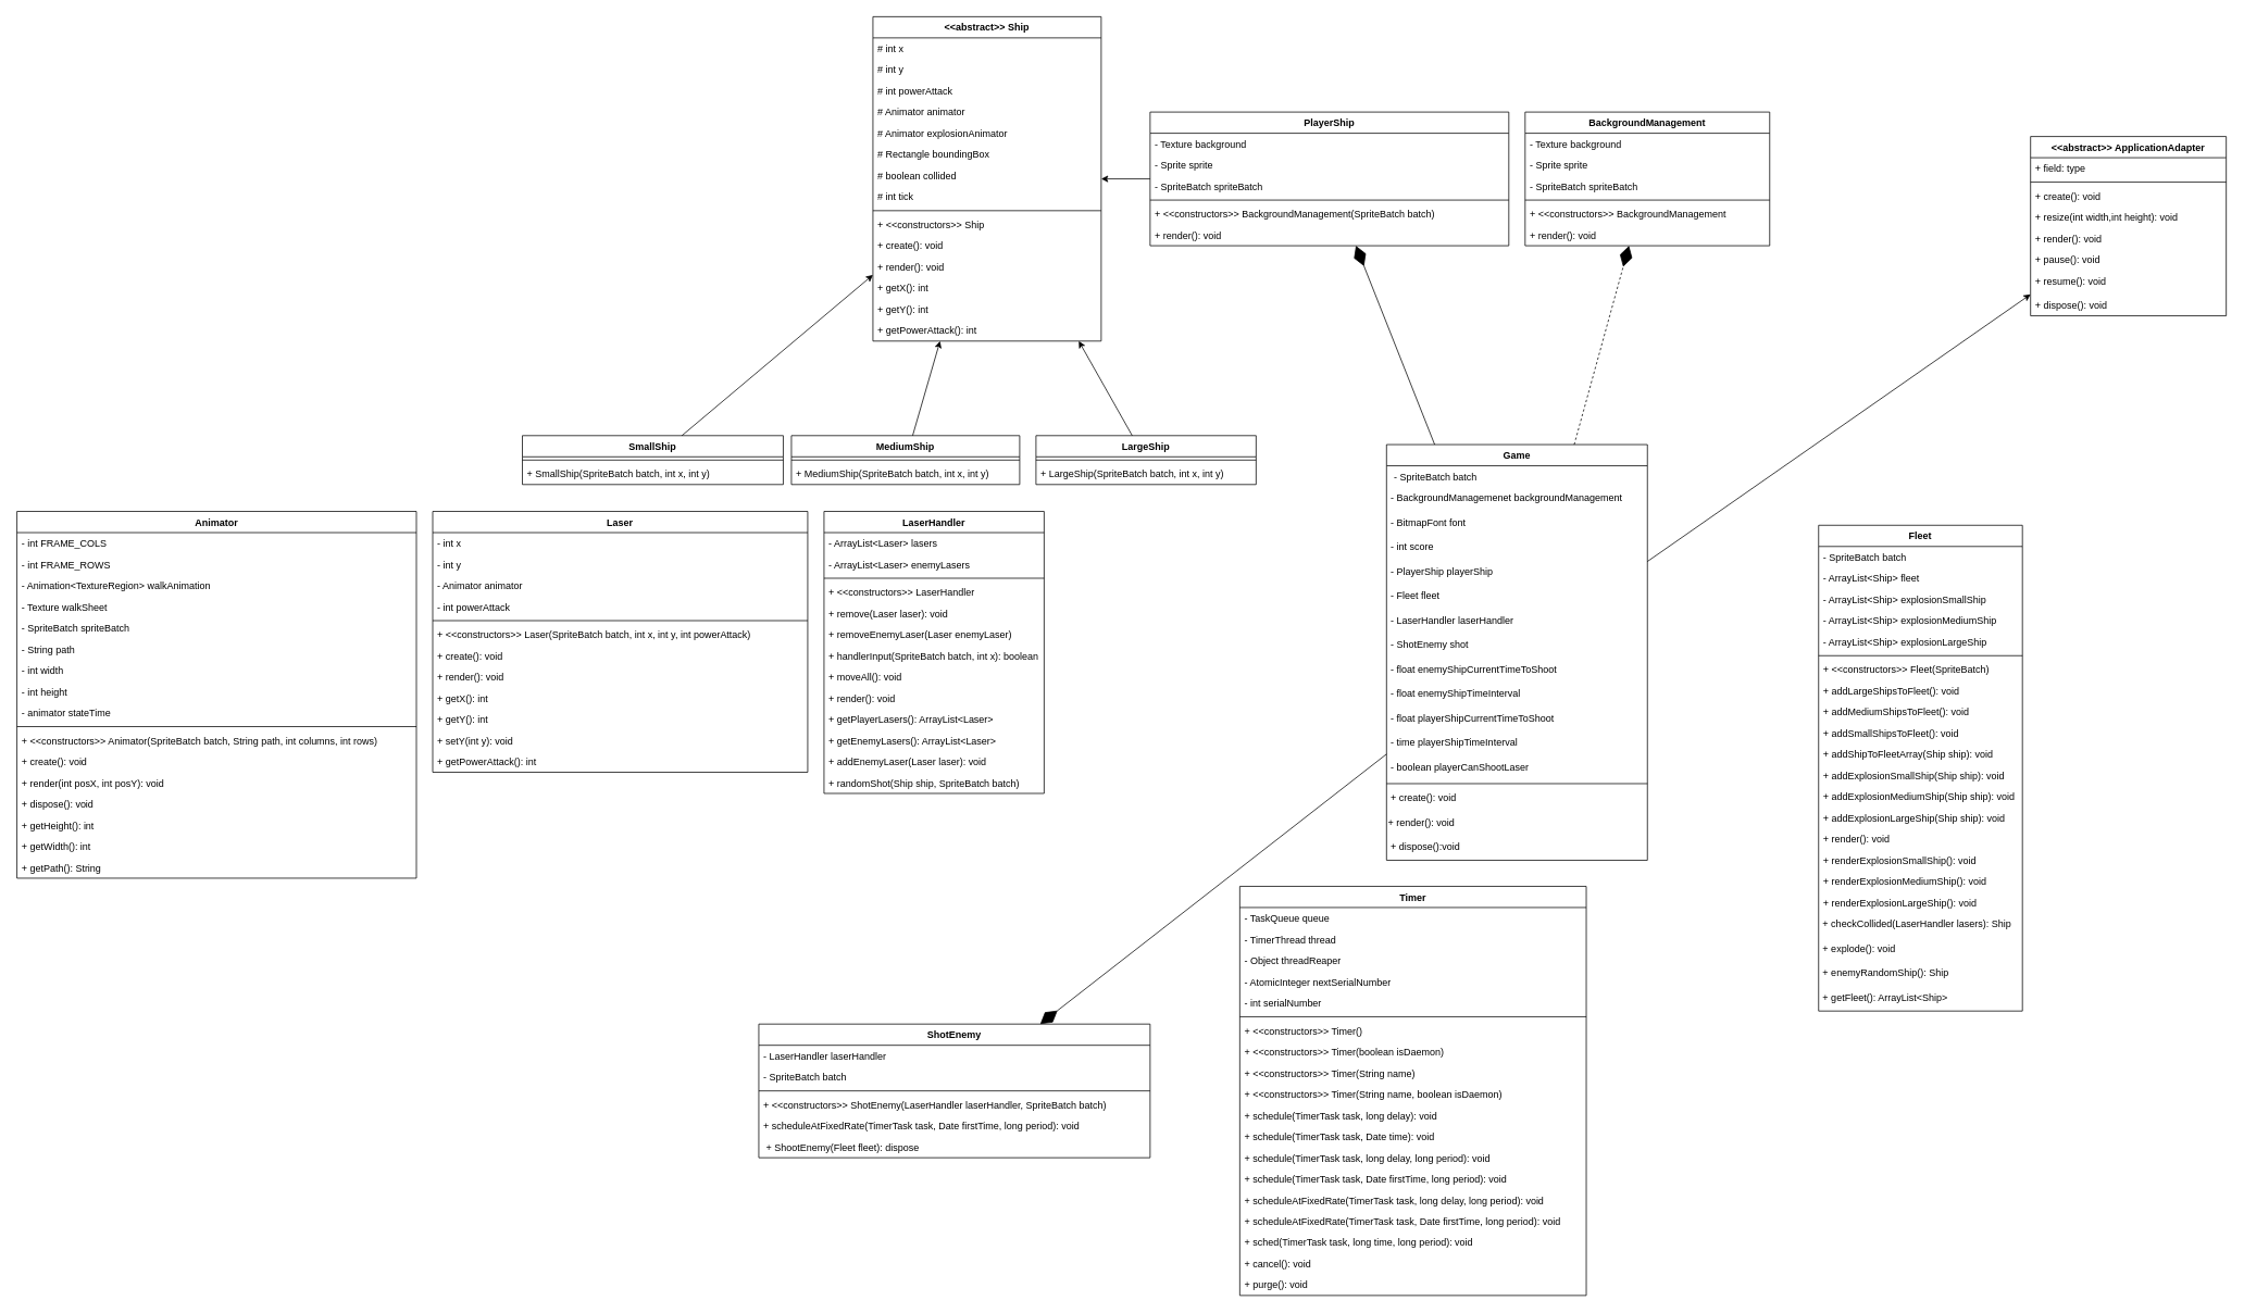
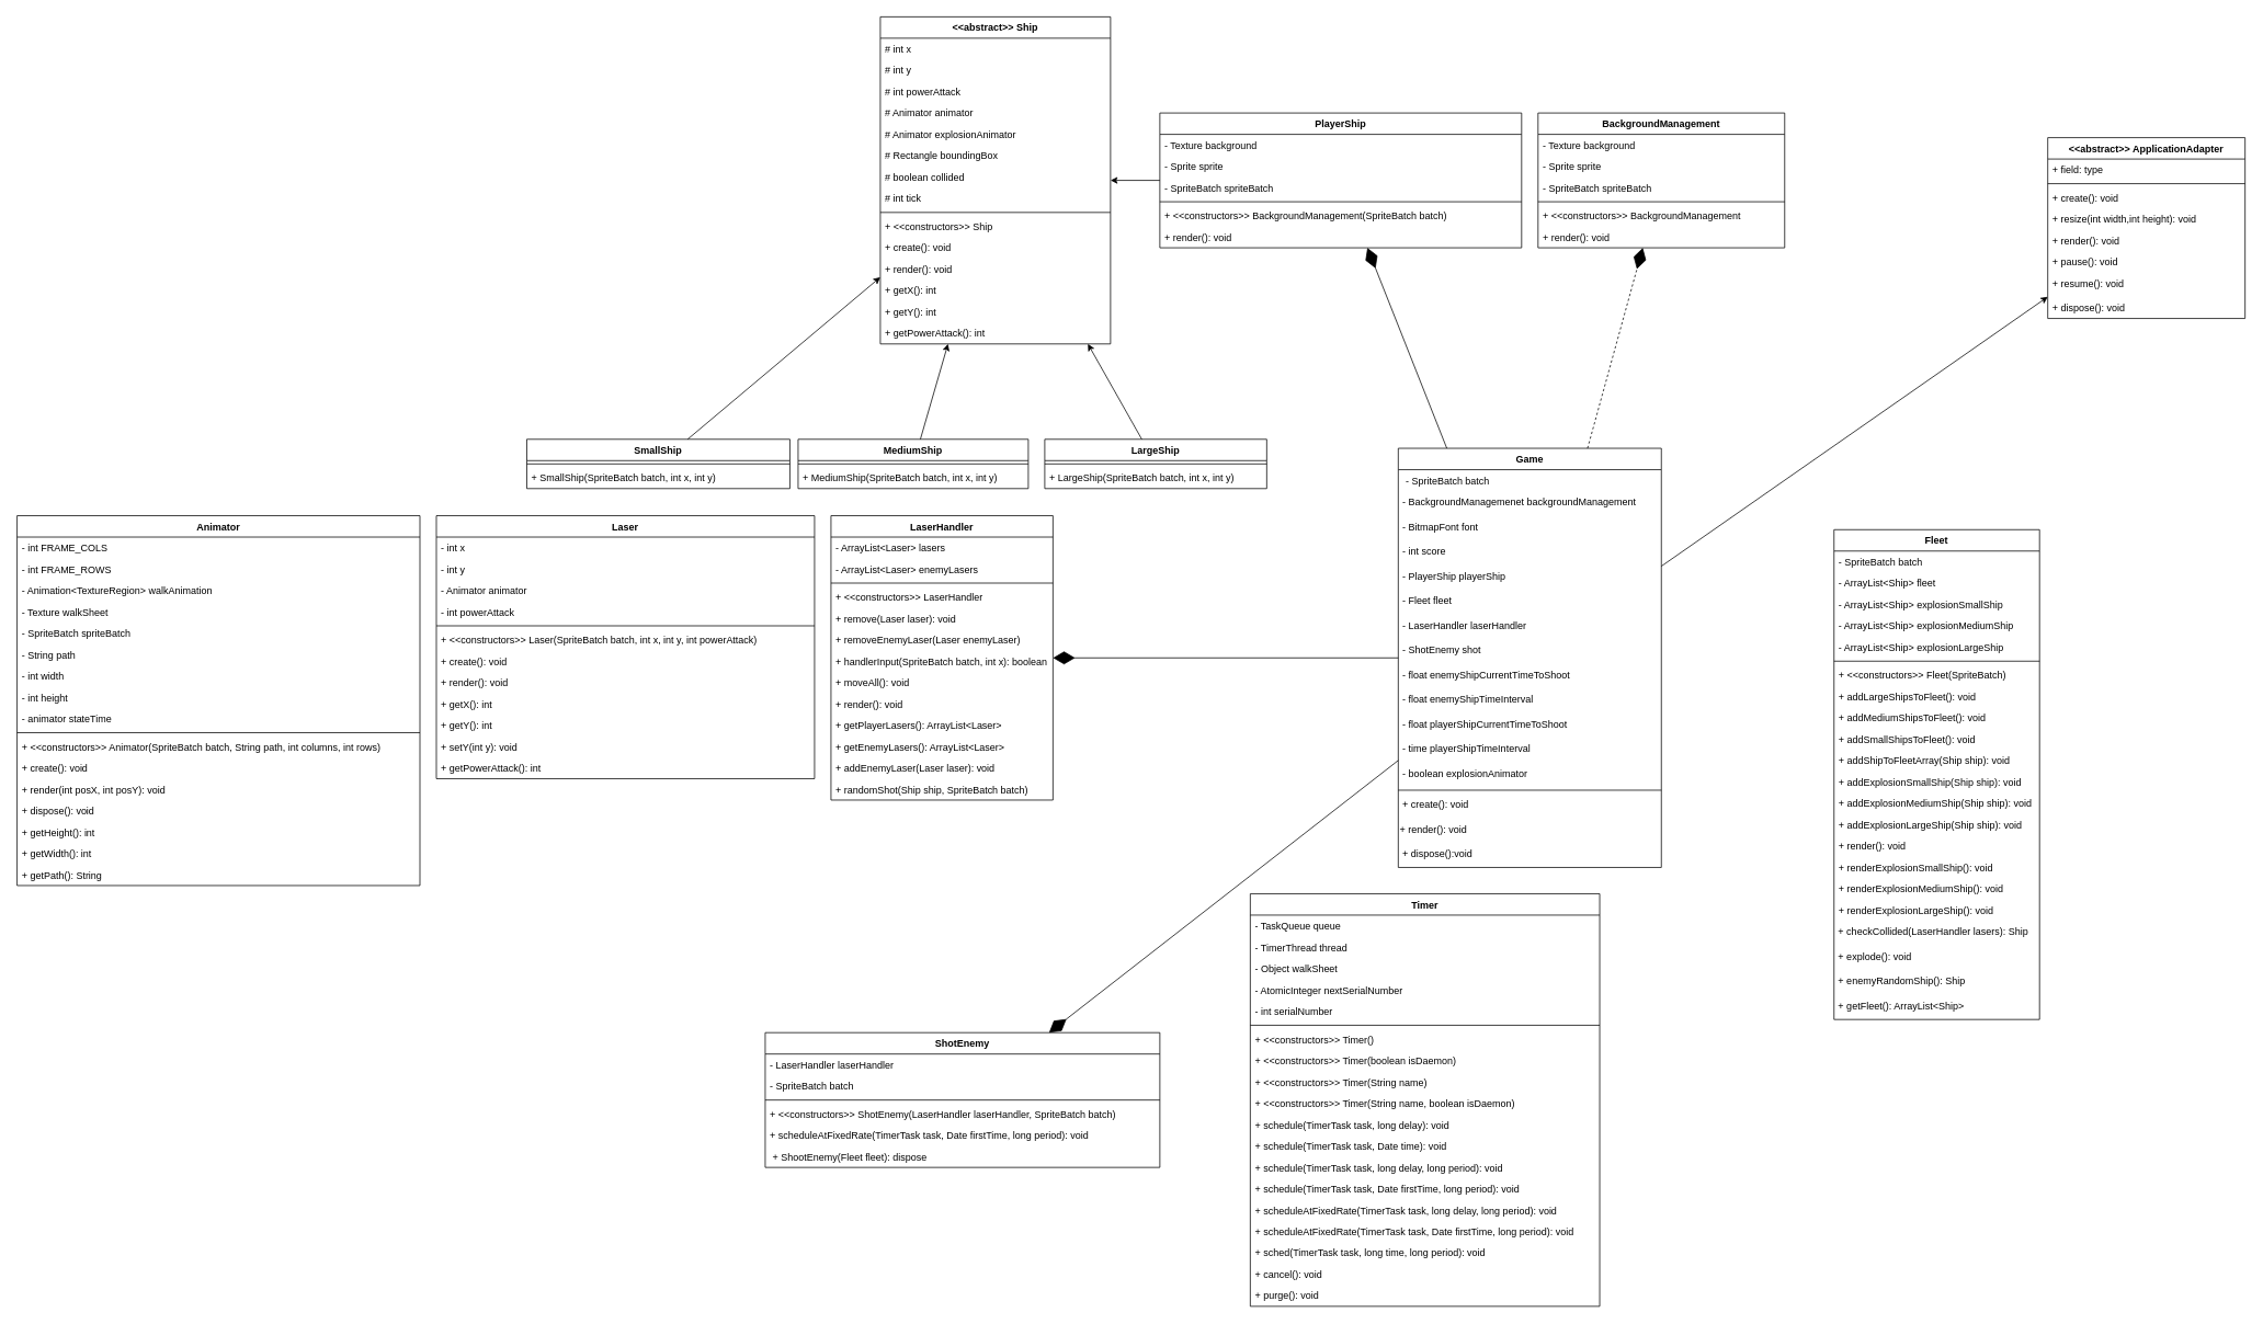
+ <mxCell id="169" value="" style="endArrow=diamondThin;endFill=1;endSize=24;html=1;fontSize=12;" edge="1" parent="1" source="140" target="61"><mxGeometry width="160" relative="1" as="geometry"><mxPoint x="1920" y="337" as="sourcePoint" /><mxPoint x="2140" y="277" as="targetPoint" /><Array as="points" /></mxGeometry></mxCell>
- <mxCell id="153" value="&amp;nbsp;- boolean playerCanShootLaser" style="text;whiteSpace=wrap;html=1;" vertex="1" parent="140"><mxGeometry y="382" width="320" height="30" as="geometry" /></mxCell>
+ <mxCell id="153" value="&amp;nbsp;- boolean explosionAnimator" style="text;whiteSpace=wrap;html=1;" vertex="1" parent="140"><mxGeometry y="382" width="320" height="30" as="geometry" /></mxCell>
- <mxCell id="123" value="- Object threadReaper" style="text;strokeColor=none;fillColor=none;align=left;verticalAlign=top;spacingLeft=4;spacingRight=4;overflow=hidden;rotatable=0;points=[[0,0.5],[1,0.5]];portConstraint=eastwest;" vertex="1" parent="120"><mxGeometry y="78" width="425" height="26" as="geometry" /></mxCell>
+ <mxCell id="123" value="- Object walkSheet" style="text;strokeColor=none;fillColor=none;align=left;verticalAlign=top;spacingLeft=4;spacingRight=4;overflow=hidden;rotatable=0;points=[[0,0.5],[1,0.5]];portConstraint=eastwest;" vertex="1" parent="120"><mxGeometry y="78" width="425" height="26" as="geometry" /></mxCell>
